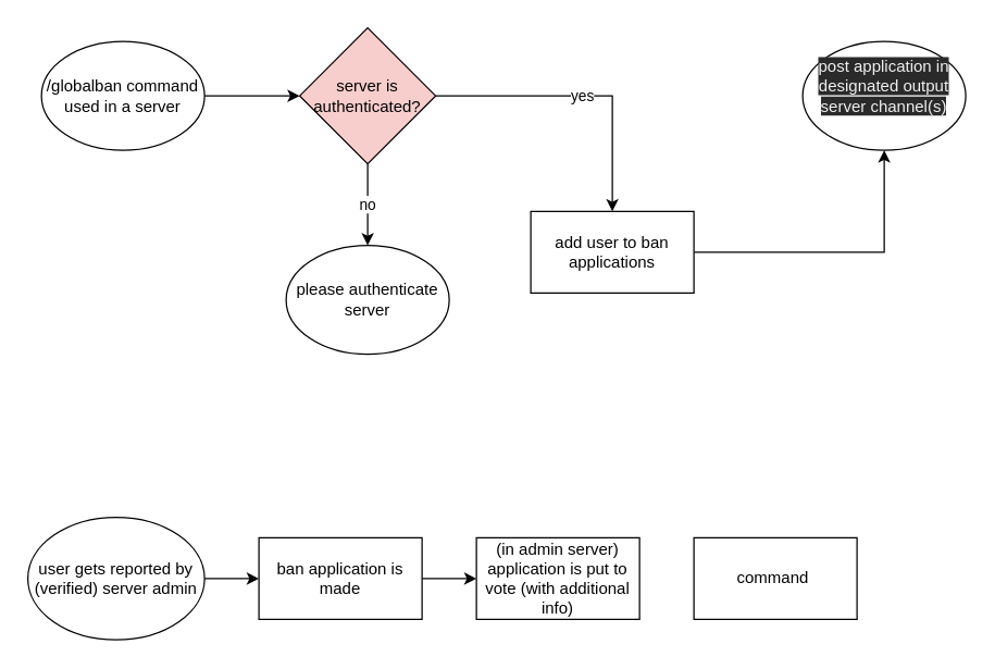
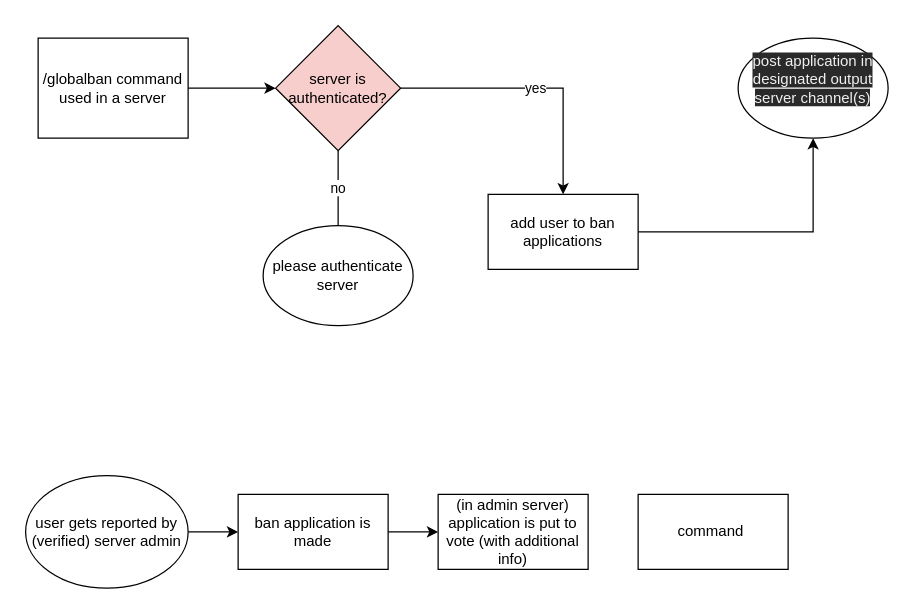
- <mxCell id="3" value="/globalban command used in a server" style="ellipse;whiteSpace=wrap;html=1;" parent="1" vertex="1"><mxGeometry x="30" y="30" width="120" height="80" as="geometry" /></mxCell>
+ <mxCell id="3" value="/globalban command used in a server" style="whiteSpace=wrap;html=1;rounded=0;" parent="1" vertex="1"><mxGeometry x="30" y="30" width="120" height="80" as="geometry" /></mxCell>
- <mxCell id="4" value="no" style="edgeStyle=orthogonalEdgeStyle;rounded=0;orthogonalLoop=1;jettySize=auto;html=1;" parent="1" source="6" target="7" edge="1"><mxGeometry relative="1" as="geometry" /></mxCell>
+ <mxCell id="4" value="no" style="edgeStyle=orthogonalEdgeStyle;rounded=0;orthogonalLoop=1;jettySize=auto;html=1;endArrow=none;" parent="1" source="6" target="7" edge="1"><mxGeometry relative="1" as="geometry" /></mxCell>
